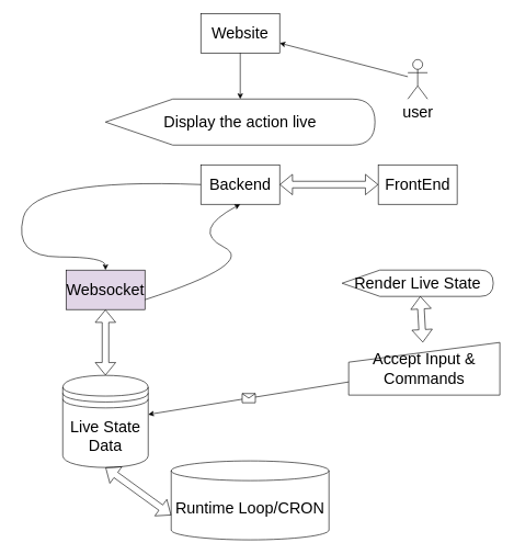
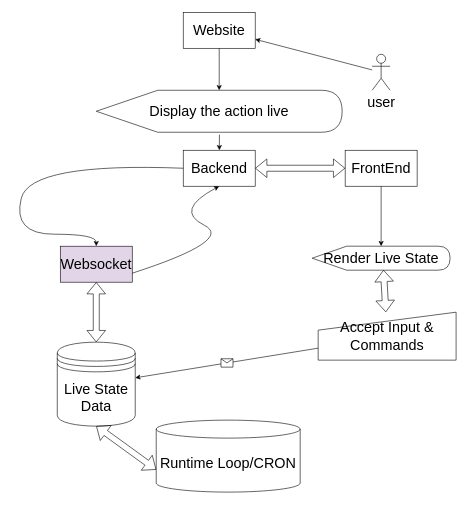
+ <mxCell id="7" value="" style="endArrow=classic;html=1;fontSize=24;exitX=0.501;exitY=1.057;exitDx=0;exitDy=0;exitPerimeter=0;" parent="1" source="5" target="8" edge="1"><mxGeometry width="50" height="50" relative="1" as="geometry"><mxPoint x="340" y="460" as="sourcePoint" /><mxPoint x="365" y="280" as="targetPoint" /></mxGeometry></mxCell>
+ <mxCell id="14" value="" style="endArrow=classic;html=1;fontSize=24;exitX=0.5;exitY=1;exitDx=0;exitDy=0;" parent="1" source="12" target="15" edge="1"><mxGeometry width="50" height="50" relative="1" as="geometry"><mxPoint x="340" y="460" as="sourcePoint" /><mxPoint x="635" y="430" as="targetPoint" /></mxGeometry></mxCell>
